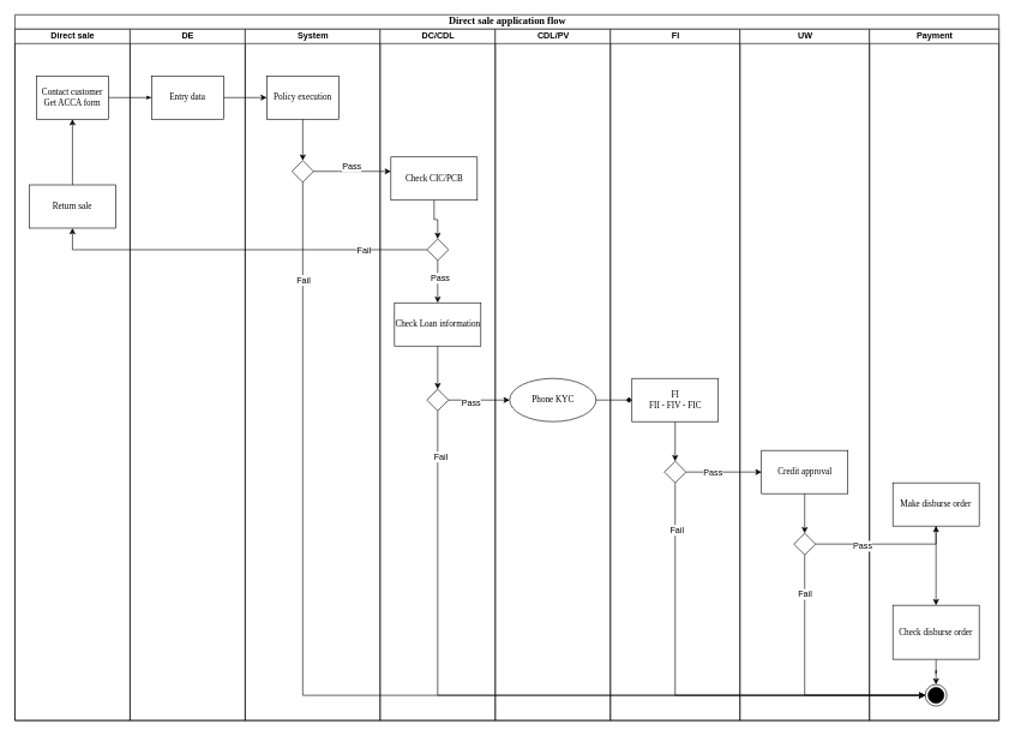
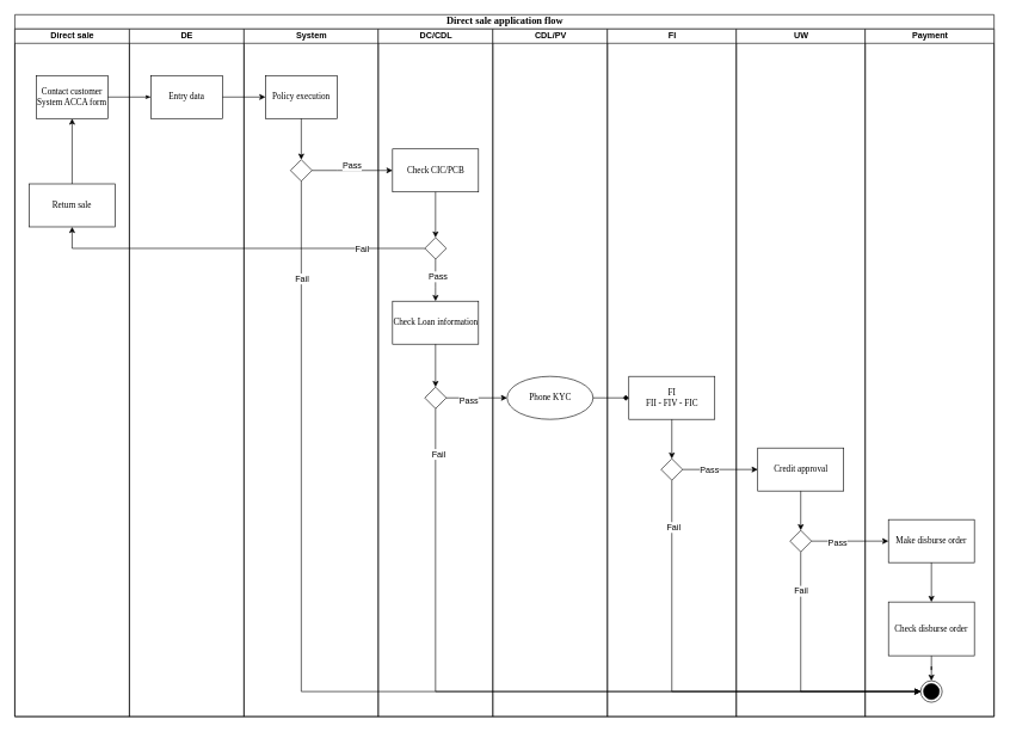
- <mxCell id="4" value="Contact customer&lt;br style=&quot;font-size: 12px;&quot;&gt;Get ACCA form" style="rounded=0;whiteSpace=wrap;html=1;shadow=0;labelBackgroundColor=none;strokeWidth=1;fontFamily=Verdana;fontSize=12;align=center;" parent="3" vertex="1"><mxGeometry x="30" y="65" width="100" height="60" as="geometry" /></mxCell>
+ <mxCell id="4" value="Contact customer&lt;br style=&quot;font-size: 12px;&quot;&gt;System ACCA form" style="rounded=0;whiteSpace=wrap;html=1;shadow=0;labelBackgroundColor=none;strokeWidth=1;fontFamily=Verdana;fontSize=12;align=center;" parent="3" vertex="1"><mxGeometry x="30" y="65" width="100" height="60" as="geometry" /></mxCell>
- <mxCell id="15" value="Check CIC/PCB" style="whiteSpace=wrap;html=1;rounded=0;shadow=0;fontFamily=Verdana;fontSize=12;strokeWidth=1;" vertex="1" parent="14"><mxGeometry x="15" y="177.5" width="120" height="60" as="geometry" /></mxCell>
+ <mxCell id="15" value="Check CIC/PCB" style="whiteSpace=wrap;html=1;rounded=0;shadow=0;fontFamily=Verdana;fontSize=12;strokeWidth=1;" vertex="1" parent="14"><mxGeometry x="20" y="167.5" width="120" height="60" as="geometry" /></mxCell>
- <mxCell id="34" value="Make disburse order" style="whiteSpace=wrap;html=1;rounded=0;shadow=0;fontFamily=Verdana;fontSize=12;strokeWidth=1;" vertex="1" parent="33"><mxGeometry x="32.5" y="630" width="120" height="60" as="geometry" /></mxCell>
+ <mxCell id="34" value="Make disburse order" style="whiteSpace=wrap;html=1;rounded=0;shadow=0;fontFamily=Verdana;fontSize=12;strokeWidth=1;" vertex="1" parent="33"><mxGeometry x="32.5" y="685" width="120" height="60" as="geometry" /></mxCell>
